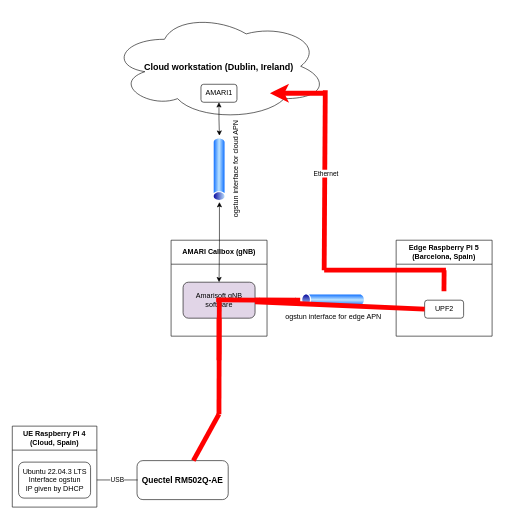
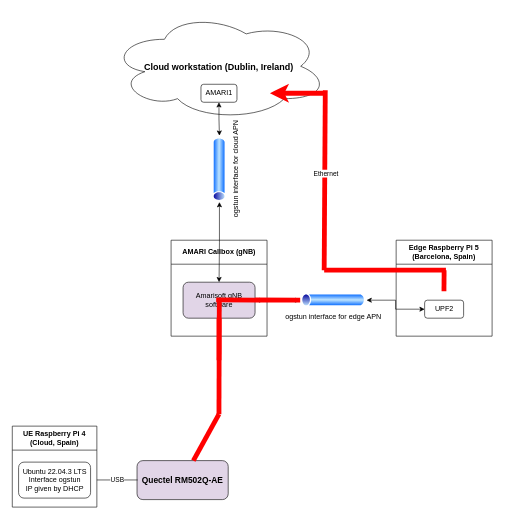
- <mxCell id="23" value="" style="endArrow=none;html=1;rounded=0;strokeWidth=8;strokeColor=#ff0000;entryX=0;entryY=0.5;entryDx=0;entryDy=0;" parent="1" source="4" target="14" edge="1"><mxGeometry width="50" height="50" relative="1" as="geometry"><mxPoint x="220" y="510" as="sourcePoint" /><mxPoint x="290" y="250" as="targetPoint" /></mxGeometry></mxCell>
+ <mxCell id="21" style="edgeStyle=orthogonalEdgeStyle;rounded=0;orthogonalLoop=1;jettySize=auto;html=1;entryX=0;entryY=0.5;entryDx=0;entryDy=0;startArrow=classic;startFill=1;" parent="1" source="22" target="14" edge="1"><mxGeometry relative="1" as="geometry" /></mxCell>
- <mxCell id="10" value="&lt;span style=&quot;font-weight: 700;&quot;&gt;&lt;font style=&quot;font-size: 14px;&quot;&gt;Quectel RM502Q-AE&lt;/font&gt;&lt;/span&gt;" style="rounded=1;whiteSpace=wrap;html=1;" parent="1" vertex="1"><mxGeometry x="228" y="767.5" width="152" height="65" as="geometry" /></mxCell>
+ <mxCell id="10" value="&lt;span style=&quot;font-weight: 700;&quot;&gt;&lt;font style=&quot;font-size: 14px;&quot;&gt;Quectel RM502Q-AE&lt;/font&gt;&lt;/span&gt;" style="rounded=1;whiteSpace=wrap;html=1;fillColor=#e1d5e7;" parent="1" vertex="1"><mxGeometry x="228" y="767.5" width="152" height="65" as="geometry" /></mxCell>
